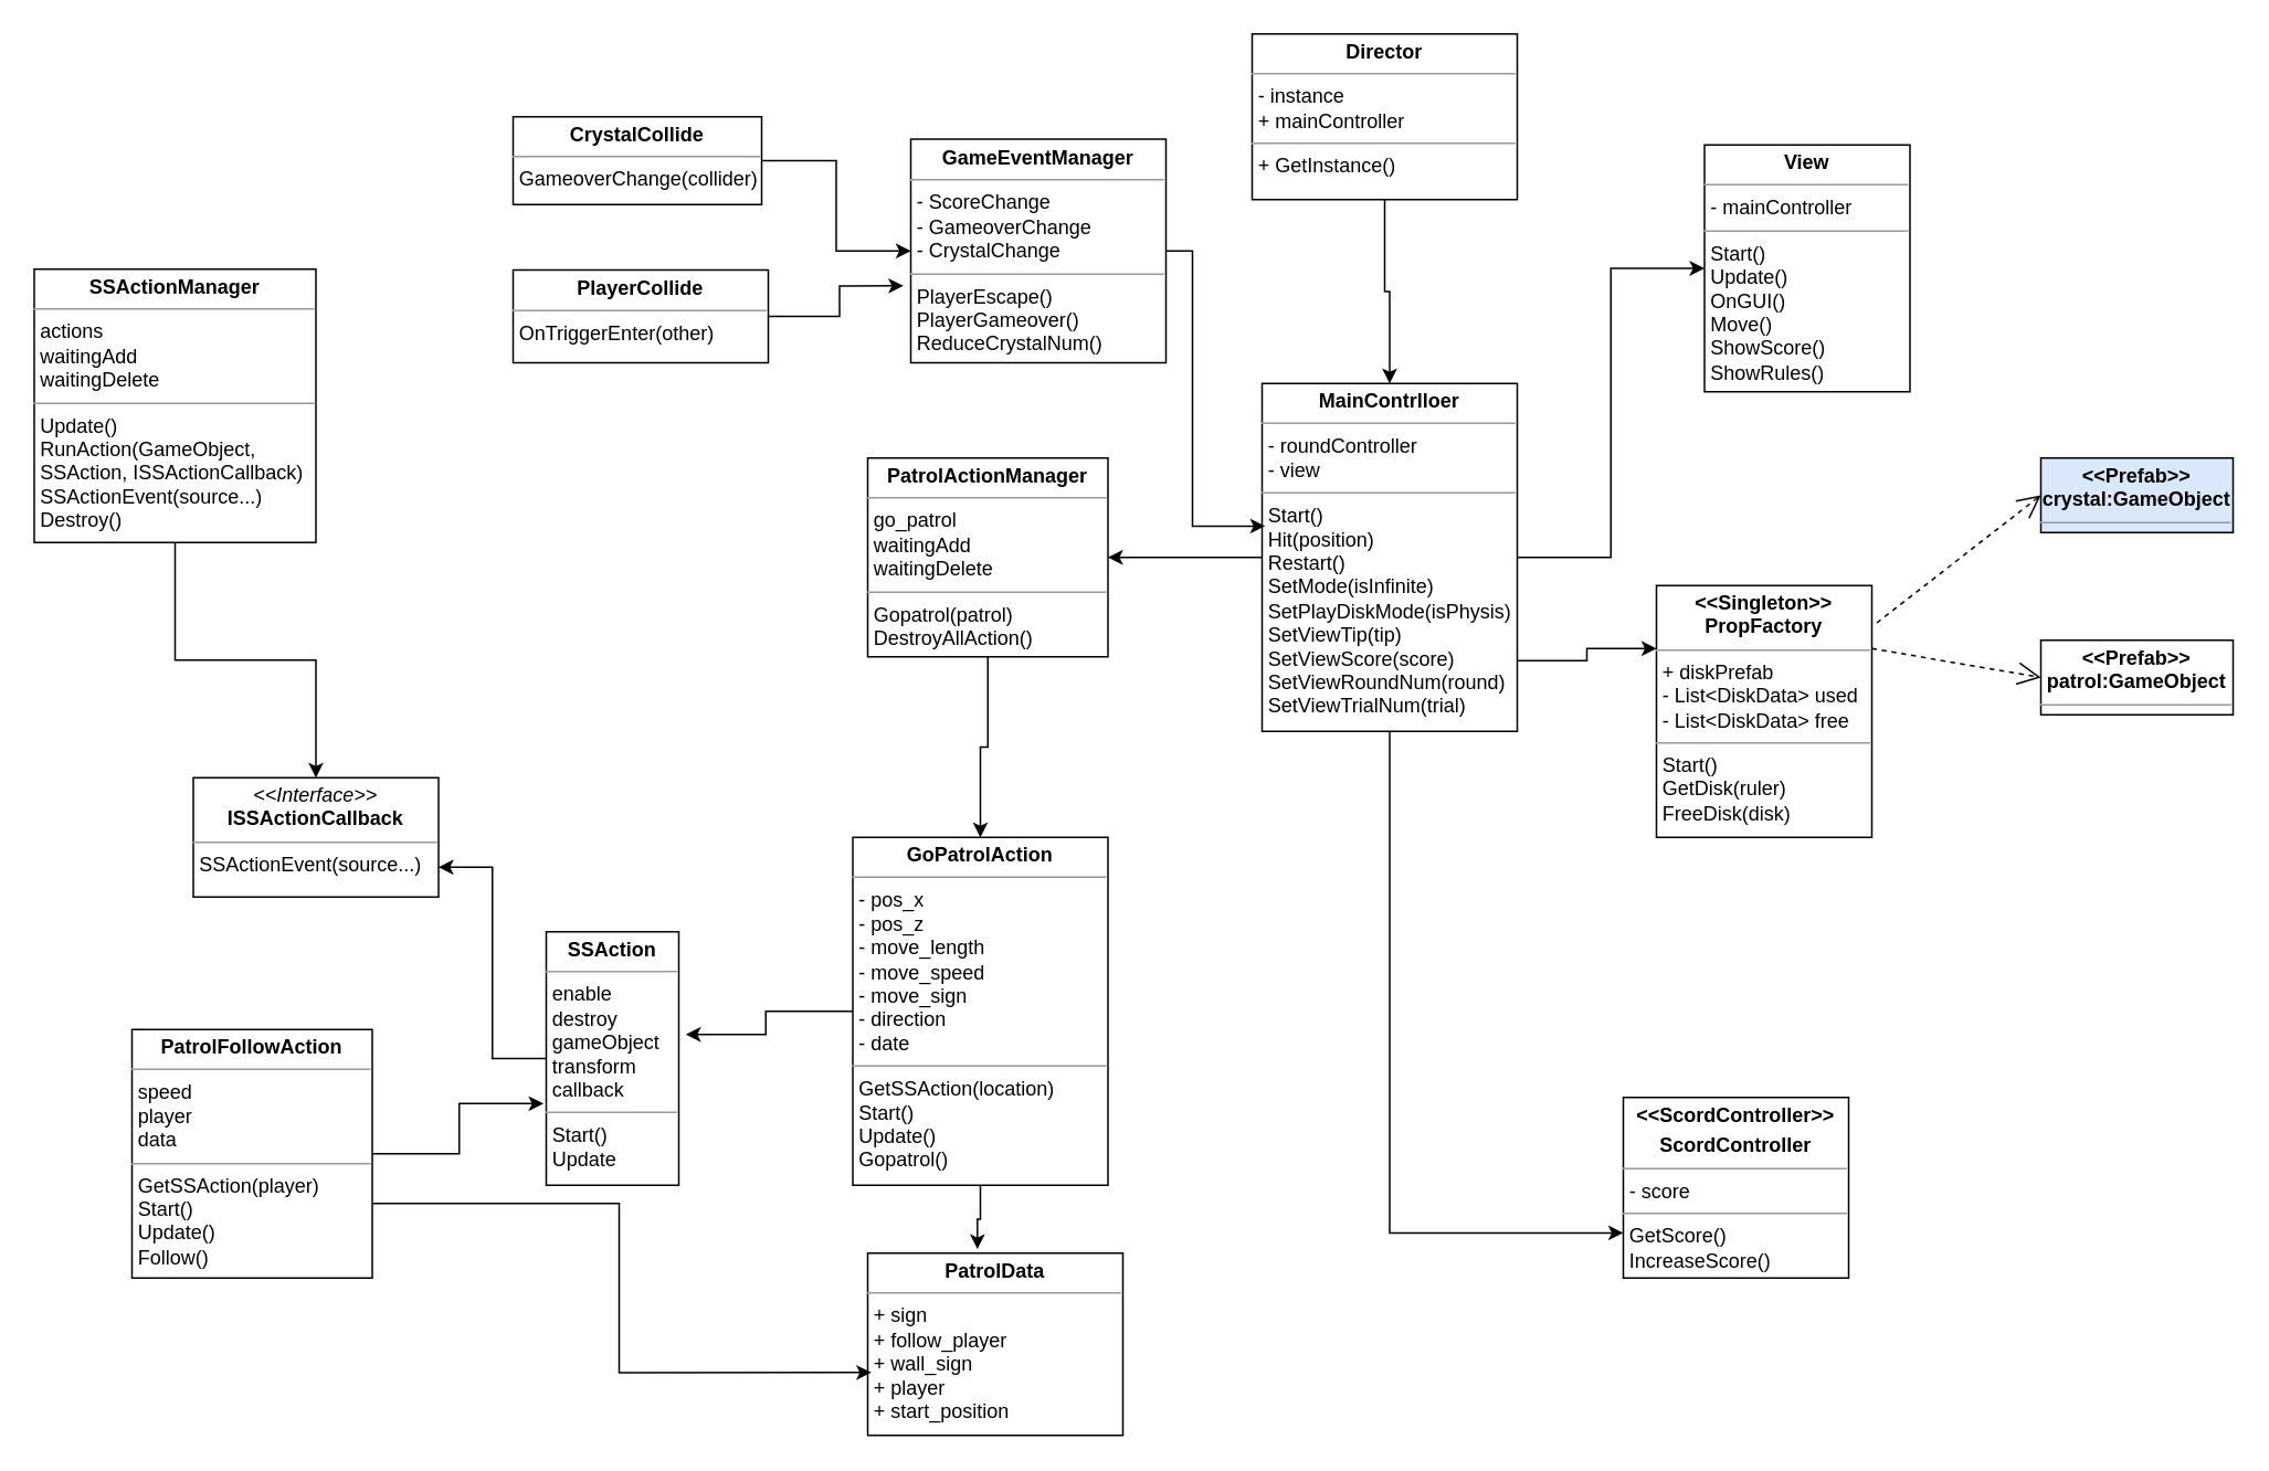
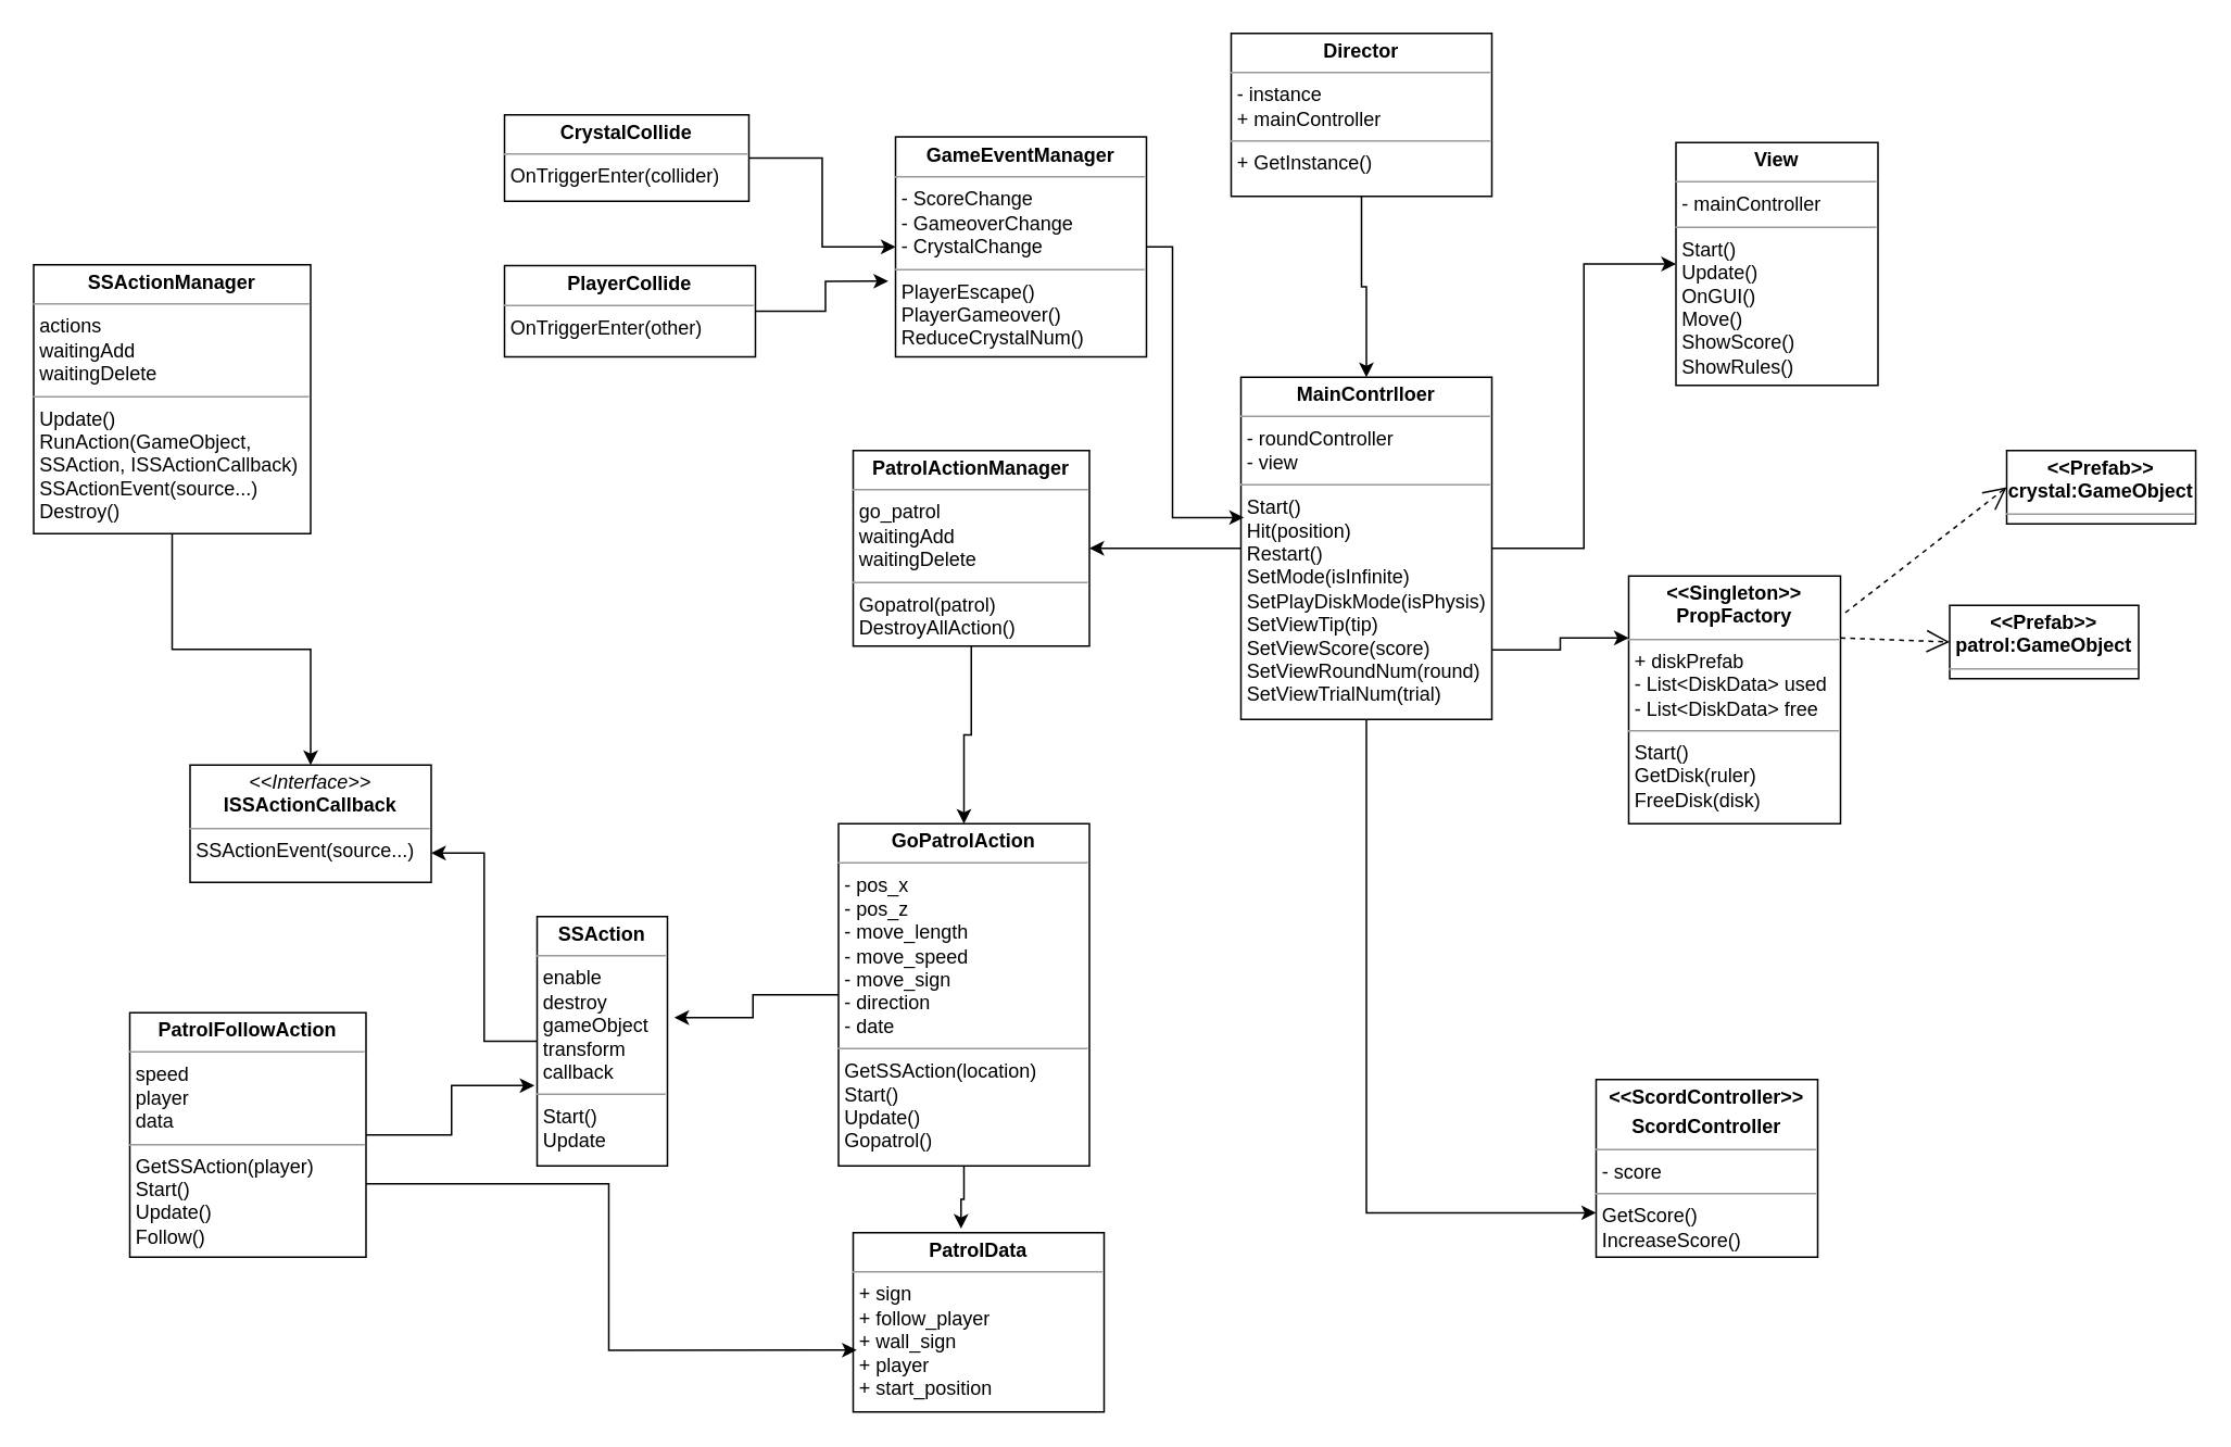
- <mxCell id="20" value="&lt;p style=&quot;margin: 0px ; margin-top: 4px ; text-align: center&quot;&gt;&lt;b&gt;CrystalCollide&lt;/b&gt;&lt;/p&gt;&lt;hr size=&quot;1&quot;&gt;&lt;p style=&quot;margin: 0px ; margin-left: 4px&quot;&gt;GameoverChange(collider)&lt;br&gt;&lt;/p&gt;" style="verticalAlign=top;align=left;overflow=fill;fontSize=12;fontFamily=Helvetica;html=1;" parent="1" vertex="1"><mxGeometry x="309" y="70" width="150" height="53" as="geometry" /></mxCell>
+ <mxCell id="20" value="&lt;p style=&quot;margin: 0px ; margin-top: 4px ; text-align: center&quot;&gt;&lt;b&gt;CrystalCollide&lt;/b&gt;&lt;/p&gt;&lt;hr size=&quot;1&quot;&gt;&lt;p style=&quot;margin: 0px ; margin-left: 4px&quot;&gt;OnTriggerEnter(collider)&lt;br&gt;&lt;/p&gt;" style="verticalAlign=top;align=left;overflow=fill;fontSize=12;fontFamily=Helvetica;html=1;" parent="1" vertex="1"><mxGeometry x="309" y="70" width="150" height="53" as="geometry" /></mxCell>
- <mxCell id="34" value="&lt;p style=&quot;margin: 0px ; margin-top: 4px ; text-align: center&quot;&gt;&lt;b&gt;&amp;lt;&amp;lt;Prefab&amp;gt;&amp;gt;&lt;/b&gt;&lt;br&gt;&lt;b&gt;crystal:GameObject&lt;/b&gt;&lt;/p&gt;&lt;hr size=&quot;1&quot;&gt;&lt;p style=&quot;margin: 0px ; margin-left: 4px&quot;&gt;&lt;br&gt;&lt;/p&gt;" style="verticalAlign=top;align=left;overflow=fill;fontSize=12;fontFamily=Helvetica;html=1;fillColor=#dae8fc;" parent="1" vertex="1"><mxGeometry x="1231" y="276" width="116" height="45" as="geometry" /></mxCell>
+ <mxCell id="34" value="&lt;p style=&quot;margin: 0px ; margin-top: 4px ; text-align: center&quot;&gt;&lt;b&gt;&amp;lt;&amp;lt;Prefab&amp;gt;&amp;gt;&lt;/b&gt;&lt;br&gt;&lt;b&gt;crystal:GameObject&lt;/b&gt;&lt;/p&gt;&lt;hr size=&quot;1&quot;&gt;&lt;p style=&quot;margin: 0px ; margin-left: 4px&quot;&gt;&lt;br&gt;&lt;/p&gt;" style="verticalAlign=top;align=left;overflow=fill;fontSize=12;fontFamily=Helvetica;html=1;" parent="1" vertex="1"><mxGeometry x="1231" y="276" width="116" height="45" as="geometry" /></mxCell>
- <mxCell id="6" value="&lt;p style=&quot;margin: 0px ; margin-top: 4px ; text-align: center&quot;&gt;&lt;b&gt;&amp;lt;&amp;lt;Prefab&amp;gt;&amp;gt;&lt;/b&gt;&lt;br&gt;&lt;b&gt;patrol:GameObject&lt;/b&gt;&lt;/p&gt;&lt;hr size=&quot;1&quot;&gt;&lt;p style=&quot;margin: 0px ; margin-left: 4px&quot;&gt;&lt;br&gt;&lt;/p&gt;" style="verticalAlign=top;align=left;overflow=fill;fontSize=12;fontFamily=Helvetica;html=1;" parent="1" vertex="1"><mxGeometry x="1231" y="386" width="116" height="45" as="geometry" /></mxCell>
+ <mxCell id="6" value="&lt;p style=&quot;margin: 0px ; margin-top: 4px ; text-align: center&quot;&gt;&lt;b&gt;&amp;lt;&amp;lt;Prefab&amp;gt;&amp;gt;&lt;/b&gt;&lt;br&gt;&lt;b&gt;patrol:GameObject&lt;/b&gt;&lt;/p&gt;&lt;hr size=&quot;1&quot;&gt;&lt;p style=&quot;margin: 0px ; margin-left: 4px&quot;&gt;&lt;br&gt;&lt;/p&gt;" style="verticalAlign=top;align=left;overflow=fill;fontSize=12;fontFamily=Helvetica;html=1;" parent="1" vertex="1"><mxGeometry x="1196" y="371" width="116" height="45" as="geometry" /></mxCell>
